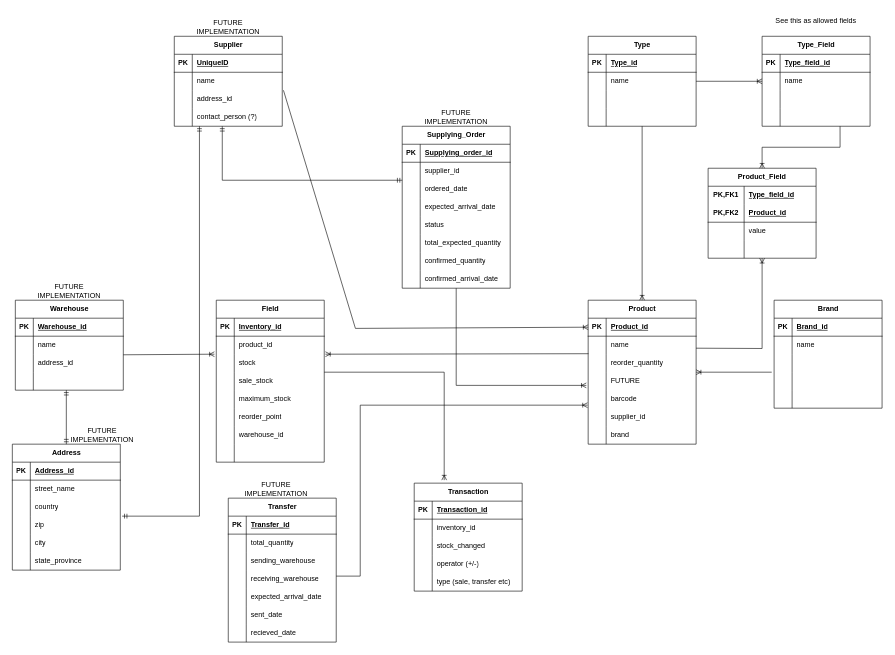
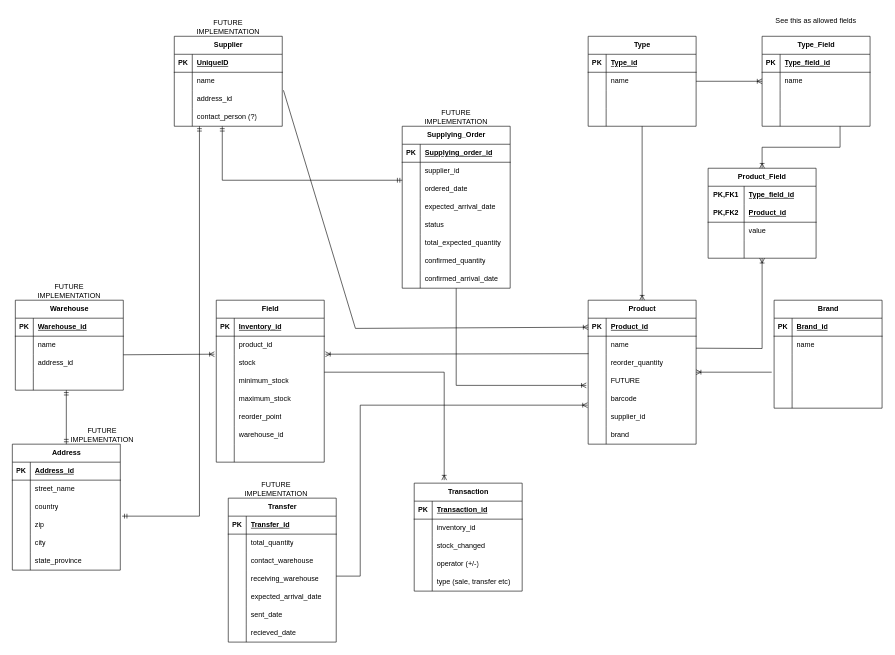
- <mxCell id="49" value="sale_stock" style="shape=partialRectangle;connectable=0;fillColor=none;top=0;left=0;bottom=0;right=0;align=left;spacingLeft=6;overflow=hidden;whiteSpace=wrap;html=1;" parent="47" vertex="1"><mxGeometry x="30" width="150" height="30" as="geometry"><mxRectangle width="150" height="30" as="alternateBounds" /></mxGeometry></mxCell>
+ <mxCell id="49" value="minimum_stock" style="shape=partialRectangle;connectable=0;fillColor=none;top=0;left=0;bottom=0;right=0;align=left;spacingLeft=6;overflow=hidden;whiteSpace=wrap;html=1;" parent="47" vertex="1"><mxGeometry x="30" width="150" height="30" as="geometry"><mxRectangle width="150" height="30" as="alternateBounds" /></mxGeometry></mxCell>
- <mxCell id="148" value="sending_warehouse" style="shape=partialRectangle;connectable=0;fillColor=none;top=0;left=0;bottom=0;right=0;align=left;spacingLeft=6;overflow=hidden;whiteSpace=wrap;html=1;" parent="146" vertex="1"><mxGeometry x="30" width="150" height="30" as="geometry"><mxRectangle width="150" height="30" as="alternateBounds" /></mxGeometry></mxCell>
+ <mxCell id="148" value="contact_warehouse" style="shape=partialRectangle;connectable=0;fillColor=none;top=0;left=0;bottom=0;right=0;align=left;spacingLeft=6;overflow=hidden;whiteSpace=wrap;html=1;" parent="146" vertex="1"><mxGeometry x="30" width="150" height="30" as="geometry"><mxRectangle width="150" height="30" as="alternateBounds" /></mxGeometry></mxCell>
